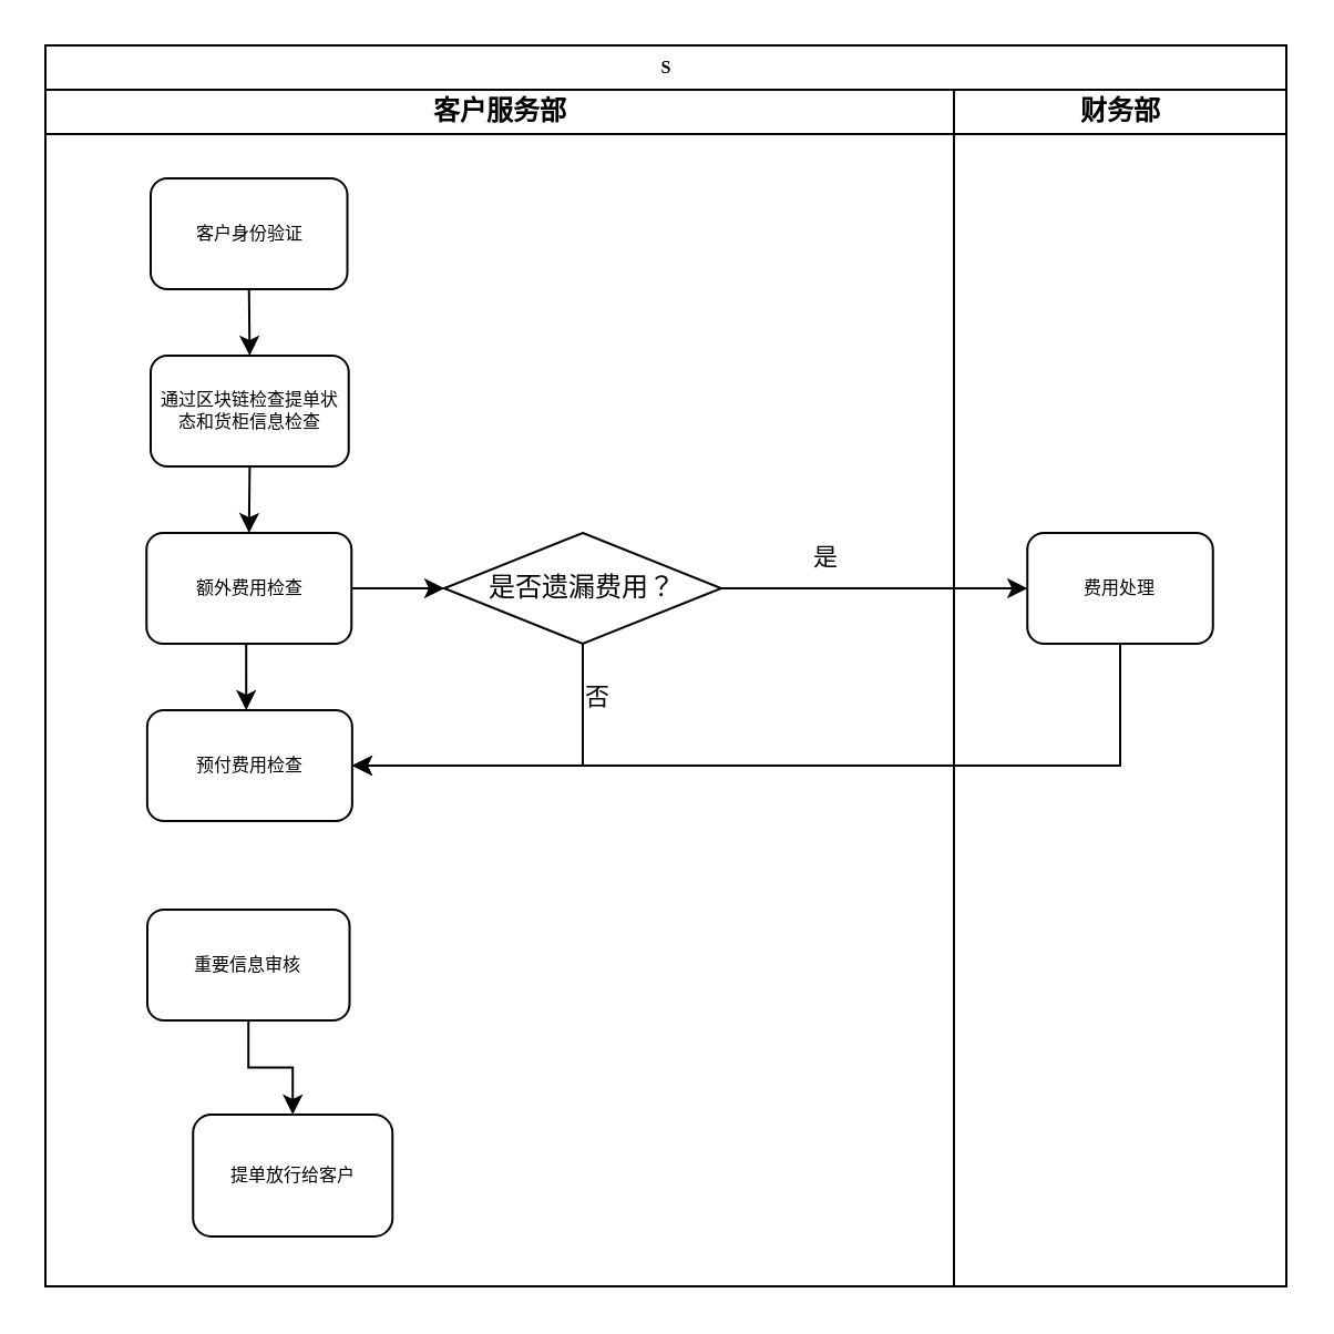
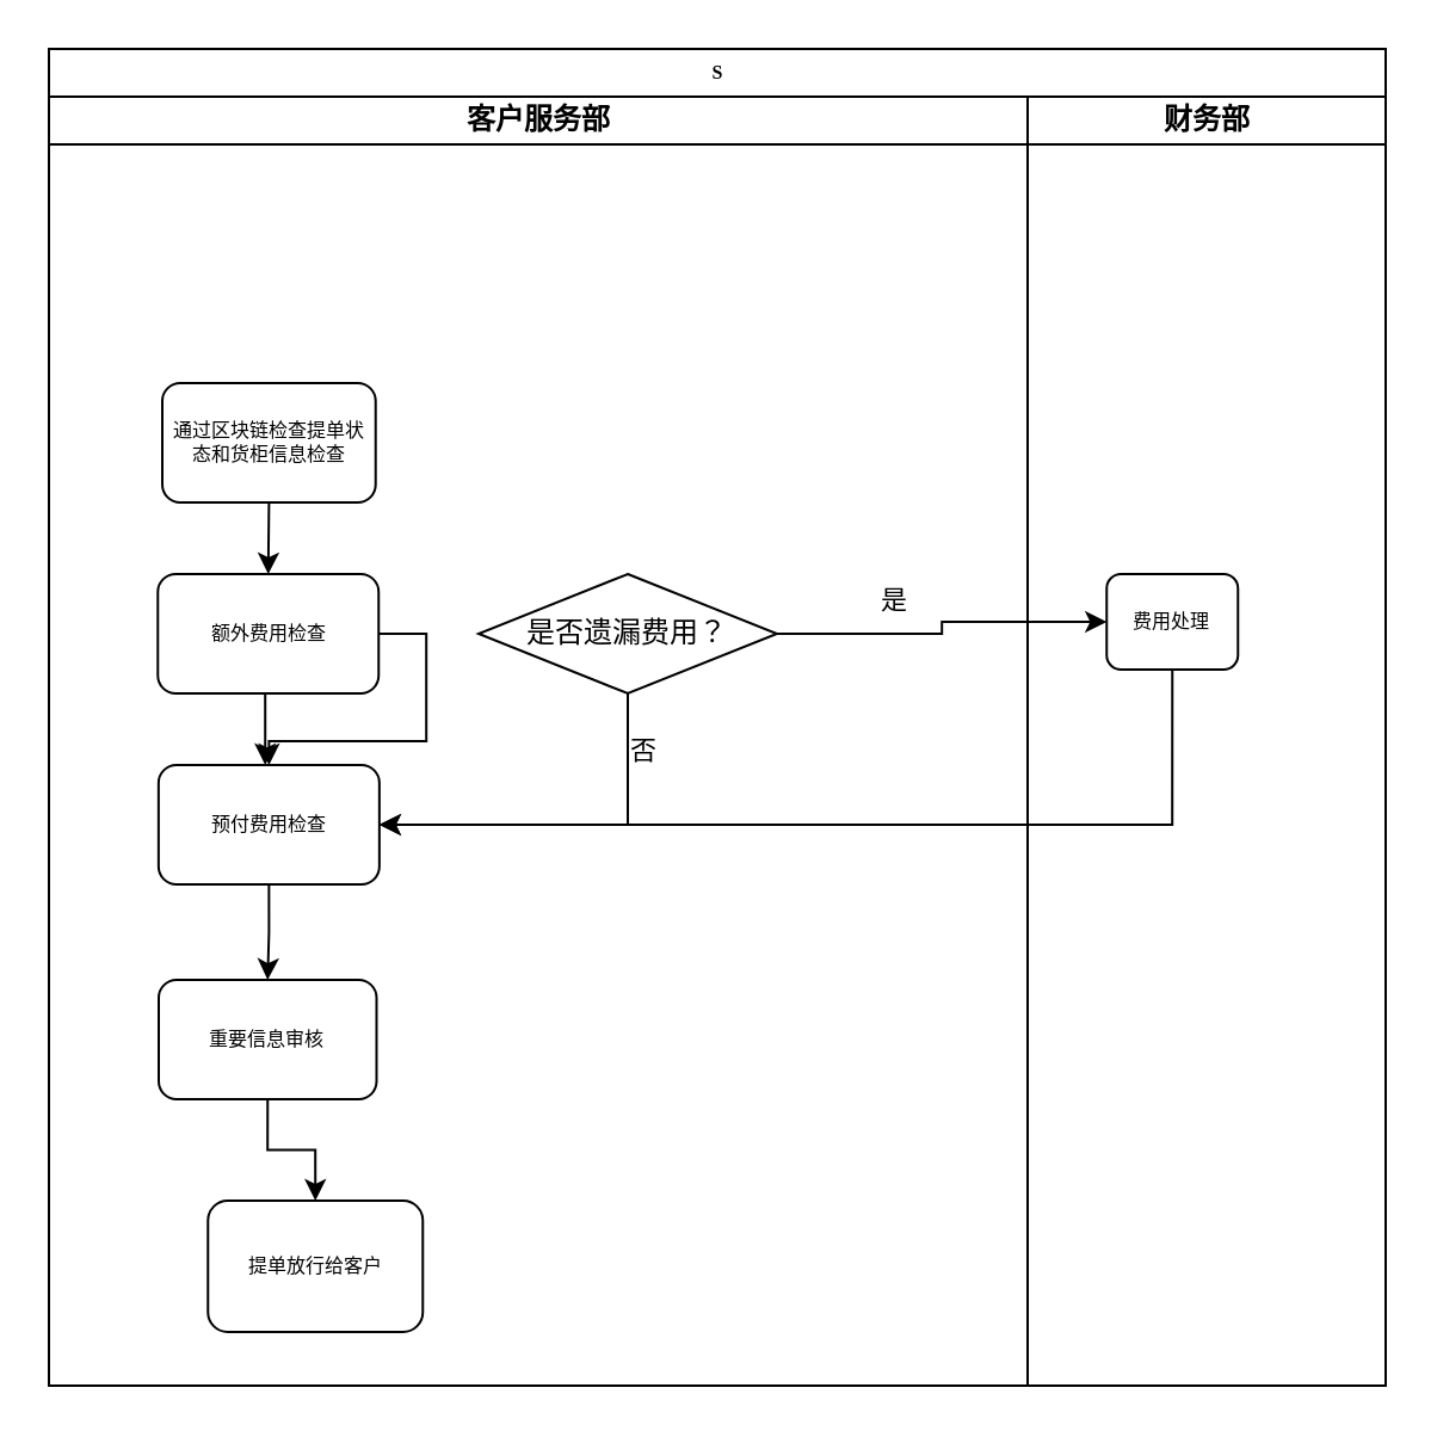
- <mxCell id="13" value="客户身份验证" style="rounded=1;whiteSpace=wrap;html=1;shadow=0;labelBackgroundColor=none;strokeWidth=1;fontFamily=Verdana;fontSize=8;align=center;" parent="3" vertex="1"><mxGeometry x="47.5" y="40" width="88.75" height="50" as="geometry" /></mxCell>
- <mxCell id="12" style="edgeStyle=orthogonalEdgeStyle;rounded=0;orthogonalLoop=1;jettySize=auto;html=1;exitX=0.5;exitY=1;exitDx=0;exitDy=0;entryX=0.5;entryY=0;entryDx=0;entryDy=0;" edge="1" parent="3" source="13" target="11"><mxGeometry relative="1" as="geometry" /></mxCell>
- <mxCell id="5" style="edgeStyle=orthogonalEdgeStyle;rounded=0;orthogonalLoop=1;jettySize=auto;html=1;exitX=1;exitY=0.5;exitDx=0;exitDy=0;entryX=0;entryY=0.5;entryDx=0;entryDy=0;" edge="1" parent="3" source="6" target="18"><mxGeometry relative="1" as="geometry" /></mxCell>
+ <mxCell id="5" style="edgeStyle=orthogonalEdgeStyle;rounded=0;orthogonalLoop=1;jettySize=auto;html=1;exitX=1;exitY=0.5;exitDx=0;exitDy=0;" edge="1" parent="3" source="6" target="15"><mxGeometry relative="1" as="geometry" /></mxCell>
- <mxCell id="20" value="费用处理" style="rounded=1;whiteSpace=wrap;html=1;shadow=0;labelBackgroundColor=none;strokeWidth=1;fontFamily=Verdana;fontSize=8;align=center;" vertex="1" parent="19"><mxGeometry x="33.13" y="200" width="83.75" height="50" as="geometry" /></mxCell>
+ <mxCell id="20" value="费用处理" style="rounded=1;whiteSpace=wrap;html=1;shadow=0;labelBackgroundColor=none;strokeWidth=1;fontFamily=Verdana;fontSize=8;align=center;" vertex="1" parent="19"><mxGeometry x="33.13" y="200" width="55" height="40" as="geometry" /></mxCell>
+ <mxCell id="14" style="edgeStyle=orthogonalEdgeStyle;rounded=0;orthogonalLoop=1;jettySize=auto;html=1;exitX=0.5;exitY=1;exitDx=0;exitDy=0;entryX=0.5;entryY=0;entryDx=0;entryDy=0;" edge="1" parent="3" source="15" target="8"><mxGeometry relative="1" as="geometry" /></mxCell>
